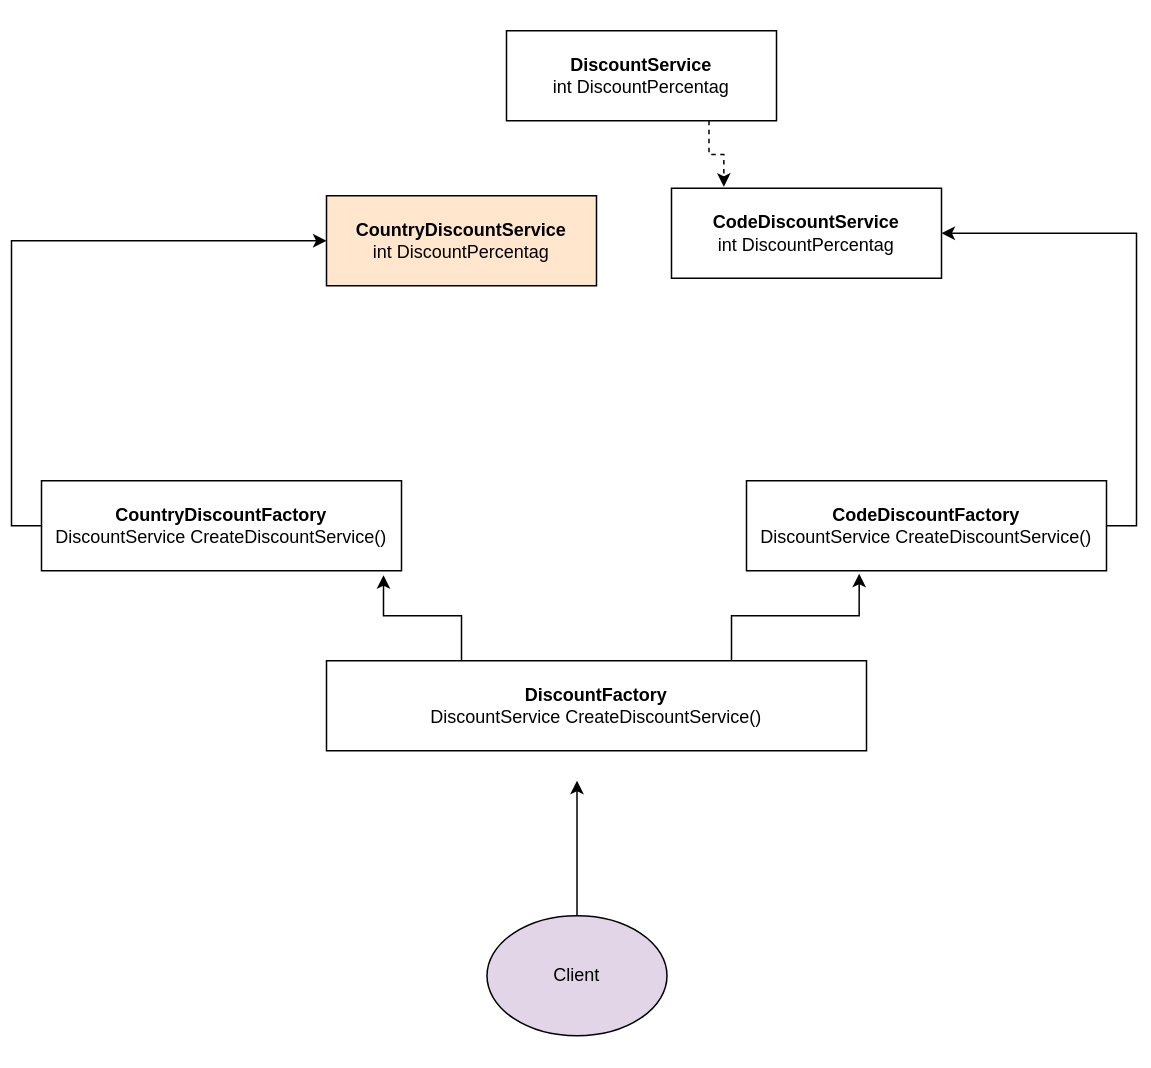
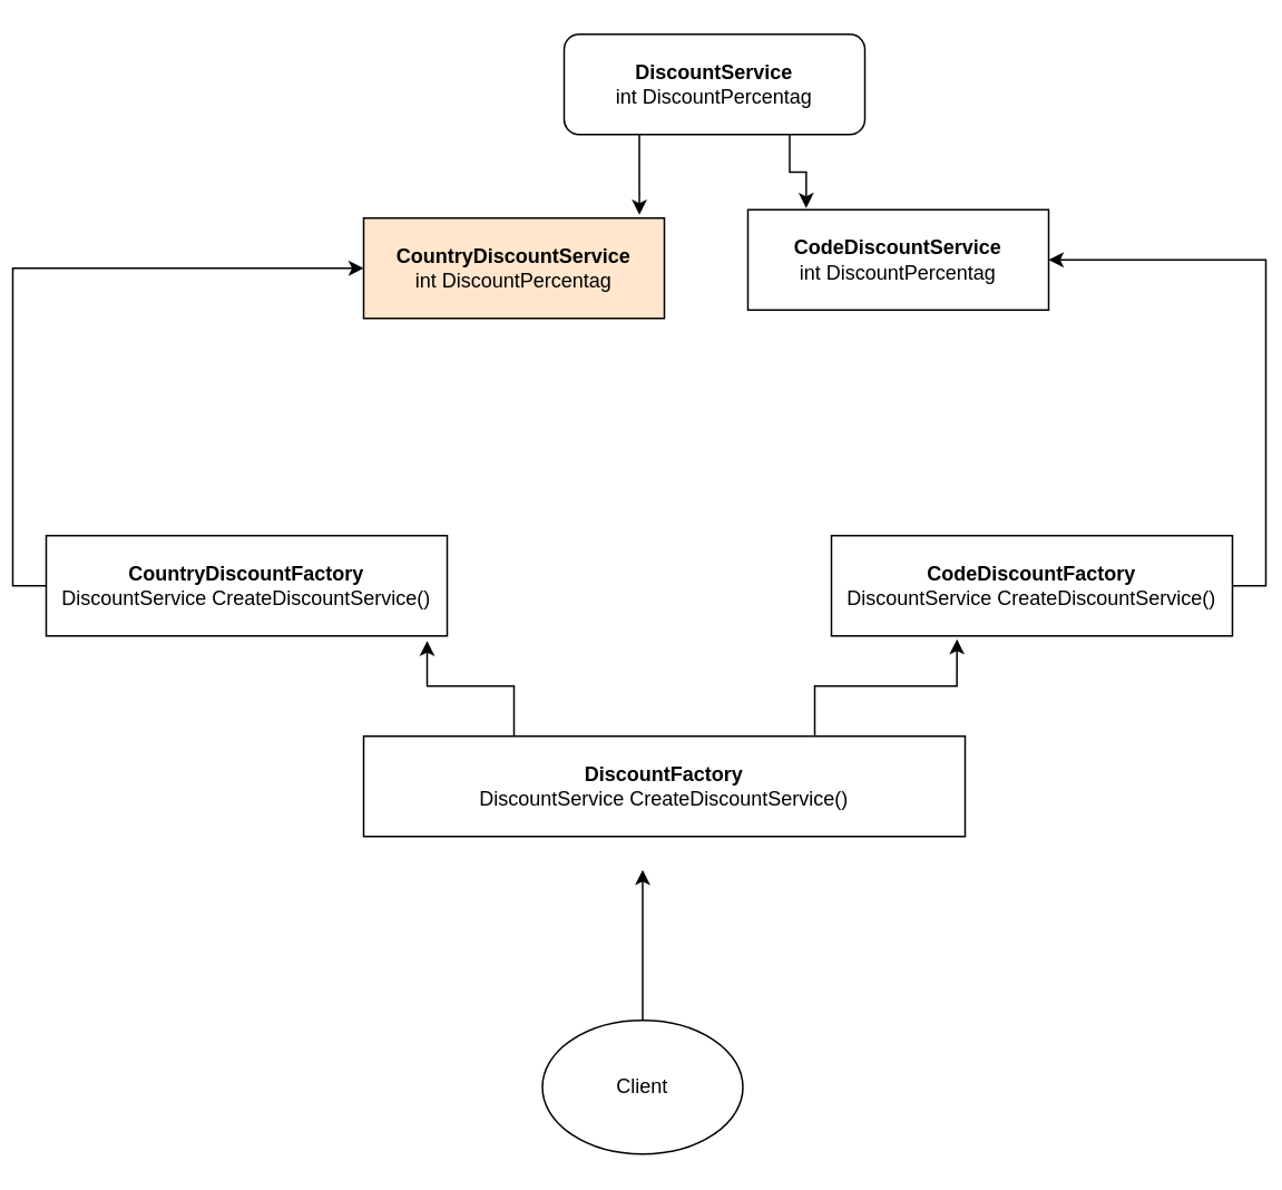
- <mxCell id="4" value="&lt;b&gt;DiscountService&lt;/b&gt;&lt;br&gt;int DiscountPercentag" style="rounded=0;whiteSpace=wrap;html=1;" parent="1" vertex="1"><mxGeometry x="330" y="20" width="180" height="60" as="geometry" /></mxCell>
+ <mxCell id="4" value="&lt;b&gt;DiscountService&lt;/b&gt;&lt;br&gt;int DiscountPercentag" style="whiteSpace=wrap;html=1;rounded=1;" parent="1" vertex="1"><mxGeometry x="330" y="20" width="180" height="60" as="geometry" /></mxCell>
+ <mxCell id="2" style="edgeStyle=orthogonalEdgeStyle;rounded=0;orthogonalLoop=1;jettySize=auto;html=1;exitX=0.25;exitY=1;exitDx=0;exitDy=0;entryX=0.917;entryY=-0.033;entryDx=0;entryDy=0;entryPerimeter=0;" parent="1" source="4" target="5" edge="1"><mxGeometry relative="1" as="geometry" /></mxCell>
- <mxCell id="3" style="edgeStyle=orthogonalEdgeStyle;rounded=0;orthogonalLoop=1;jettySize=auto;html=1;exitX=0.75;exitY=1;exitDx=0;exitDy=0;entryX=0.194;entryY=-0.017;entryDx=0;entryDy=0;entryPerimeter=0;dashed=1;" parent="1" source="4" target="6" edge="1"><mxGeometry relative="1" as="geometry" /></mxCell>
+ <mxCell id="3" style="edgeStyle=orthogonalEdgeStyle;rounded=0;orthogonalLoop=1;jettySize=auto;html=1;exitX=0.75;exitY=1;exitDx=0;exitDy=0;entryX=0.194;entryY=-0.017;entryDx=0;entryDy=0;entryPerimeter=0;" parent="1" source="4" target="6" edge="1"><mxGeometry relative="1" as="geometry" /></mxCell>
- <mxCell id="15" value="Client" style="ellipse;whiteSpace=wrap;html=1;fillColor=#e1d5e7;" parent="1" vertex="1"><mxGeometry x="317" y="610" width="120" height="80" as="geometry" /></mxCell>
+ <mxCell id="15" value="Client" style="ellipse;whiteSpace=wrap;html=1;" parent="1" vertex="1"><mxGeometry x="317" y="610" width="120" height="80" as="geometry" /></mxCell>
